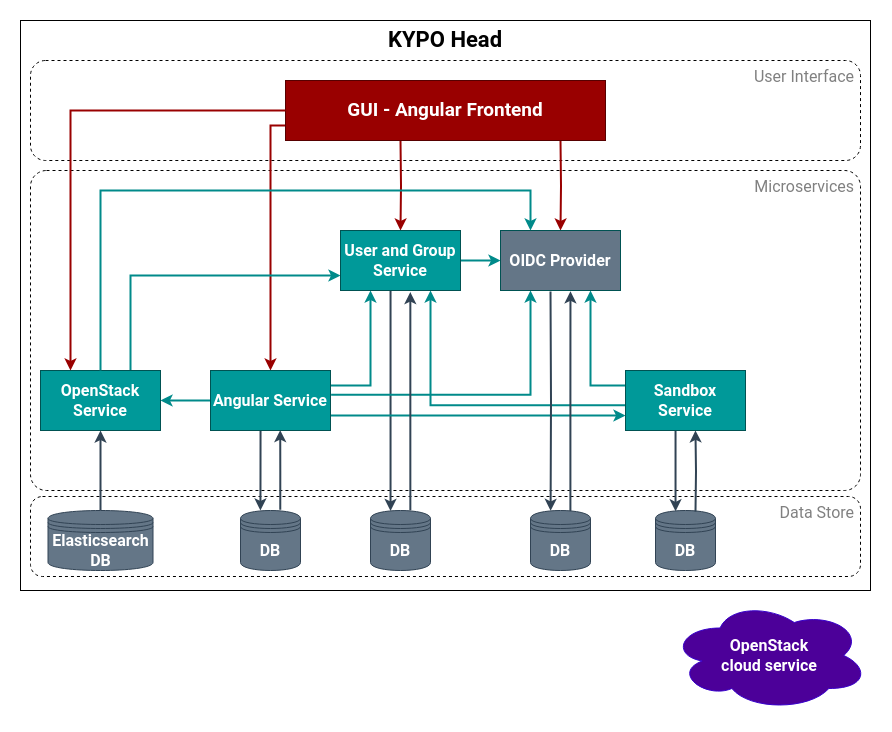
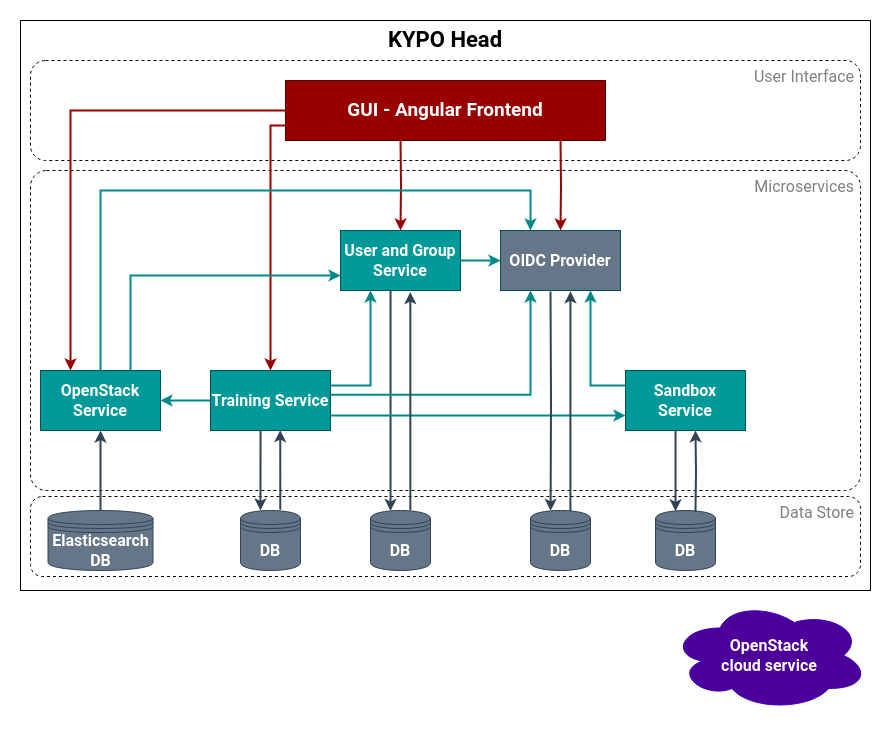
- <mxCell id="21" value="&lt;font data-font-src=&quot;https://fonts.googleapis.com/css?family=Roboto&quot; style=&quot;font-size: 16px&quot; face=&quot;Roboto&quot;&gt;Angular Service&lt;/font&gt;" style="rounded=0;whiteSpace=wrap;html=1;fontColor=#ffffff;fillColor=#009999;strokeColor=#005252;fontStyle=1;fontSize=14;" parent="1" vertex="1"><mxGeometry x="210" y="370" width="120" height="60" as="geometry" /></mxCell>
+ <mxCell id="21" value="&lt;font data-font-src=&quot;https://fonts.googleapis.com/css?family=Roboto&quot; style=&quot;font-size: 16px&quot; face=&quot;Roboto&quot;&gt;Training Service&lt;/font&gt;" style="rounded=0;whiteSpace=wrap;html=1;fontColor=#ffffff;fillColor=#009999;strokeColor=#005252;fontStyle=1;fontSize=14;" parent="1" vertex="1"><mxGeometry x="210" y="370" width="120" height="60" as="geometry" /></mxCell>
- <mxCell id="12" style="rounded=0;orthogonalLoop=1;jettySize=auto;html=1;exitX=0;exitY=0.578;exitDx=0;exitDy=0;entryX=0.75;entryY=1;entryDx=0;entryDy=0;fillColor=#f8cecc;strokeWidth=2;edgeStyle=orthogonalEdgeStyle;strokeColor=#008A8A;exitPerimeter=0;" parent="1" source="13" target="36" edge="1"><mxGeometry relative="1" as="geometry" /></mxCell>
